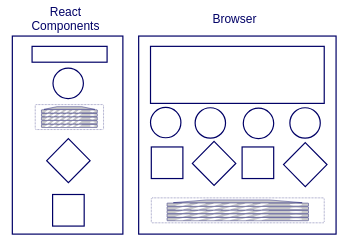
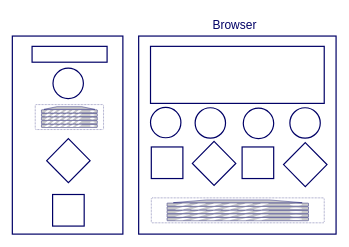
- <mxCell id="7" value="React Components" style="text;html=1;strokeColor=none;fillColor=none;align=center;verticalAlign=middle;whiteSpace=wrap;rounded=0;fontSize=20;fontStyle=0;fontColor=#000066;strokeWidth=2;container=0;" vertex="1" parent="1"><mxGeometry x="27.244" y="20" width="163.976" height="19.821" as="geometry" /></mxCell>
- <mxCell id="11" value="Browser" style="text;html=1;strokeColor=none;fillColor=none;align=center;verticalAlign=middle;whiteSpace=wrap;rounded=0;fontSize=20;fontStyle=0;fontColor=#000066;strokeWidth=2;container=0;" vertex="1" parent="1"><mxGeometry x="324.902" y="20" width="131.707" height="19.821" as="geometry" /></mxCell>
+ <mxCell id="11" value="Browser" style="text;html=1;strokeColor=none;fillColor=none;align=center;verticalAlign=middle;whiteSpace=wrap;rounded=0;fontSize=20;fontStyle=0;fontColor=#000066;strokeWidth=2;container=0;" vertex="1" parent="1"><mxGeometry x="324.902" y="30" width="131.707" height="19.821" as="geometry" /></mxCell>
